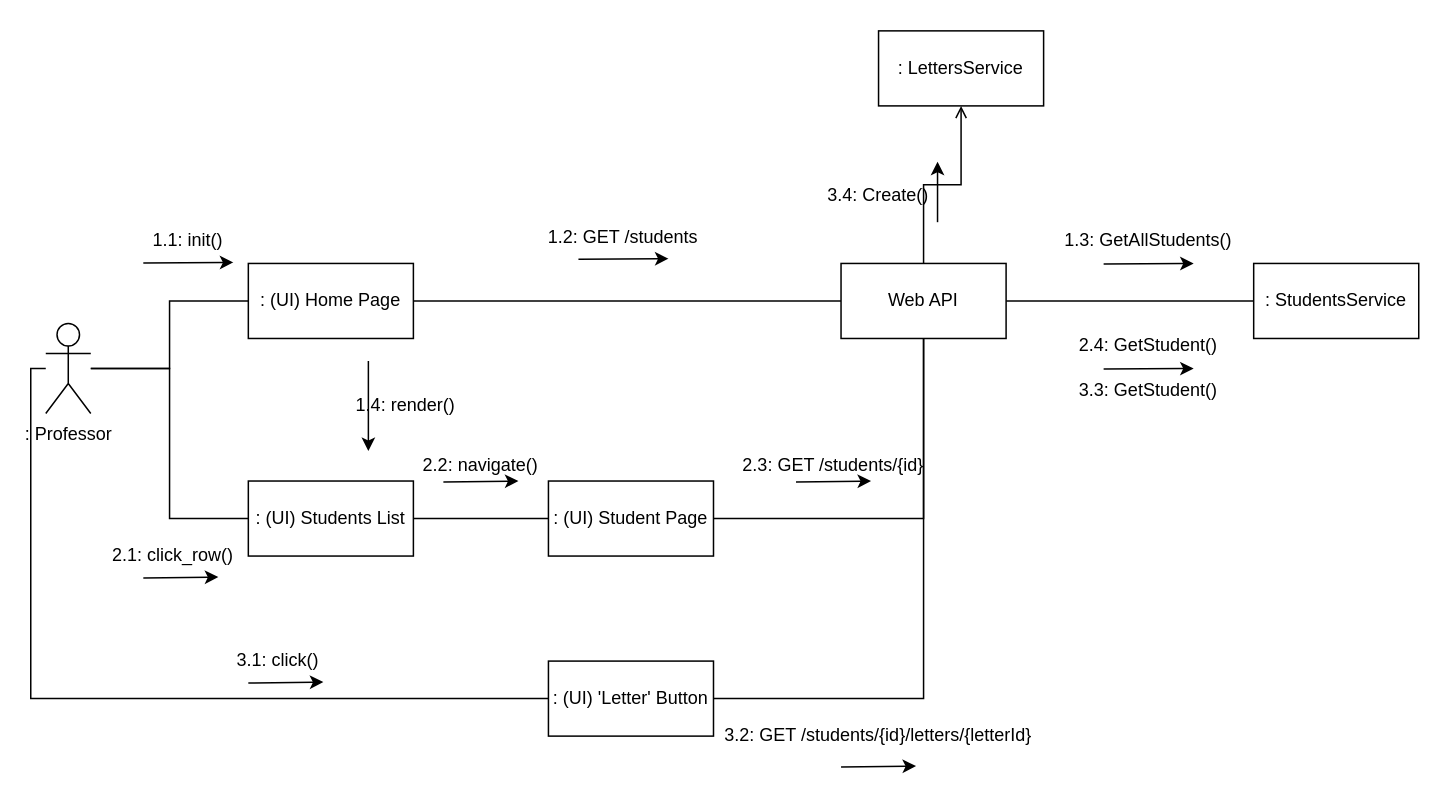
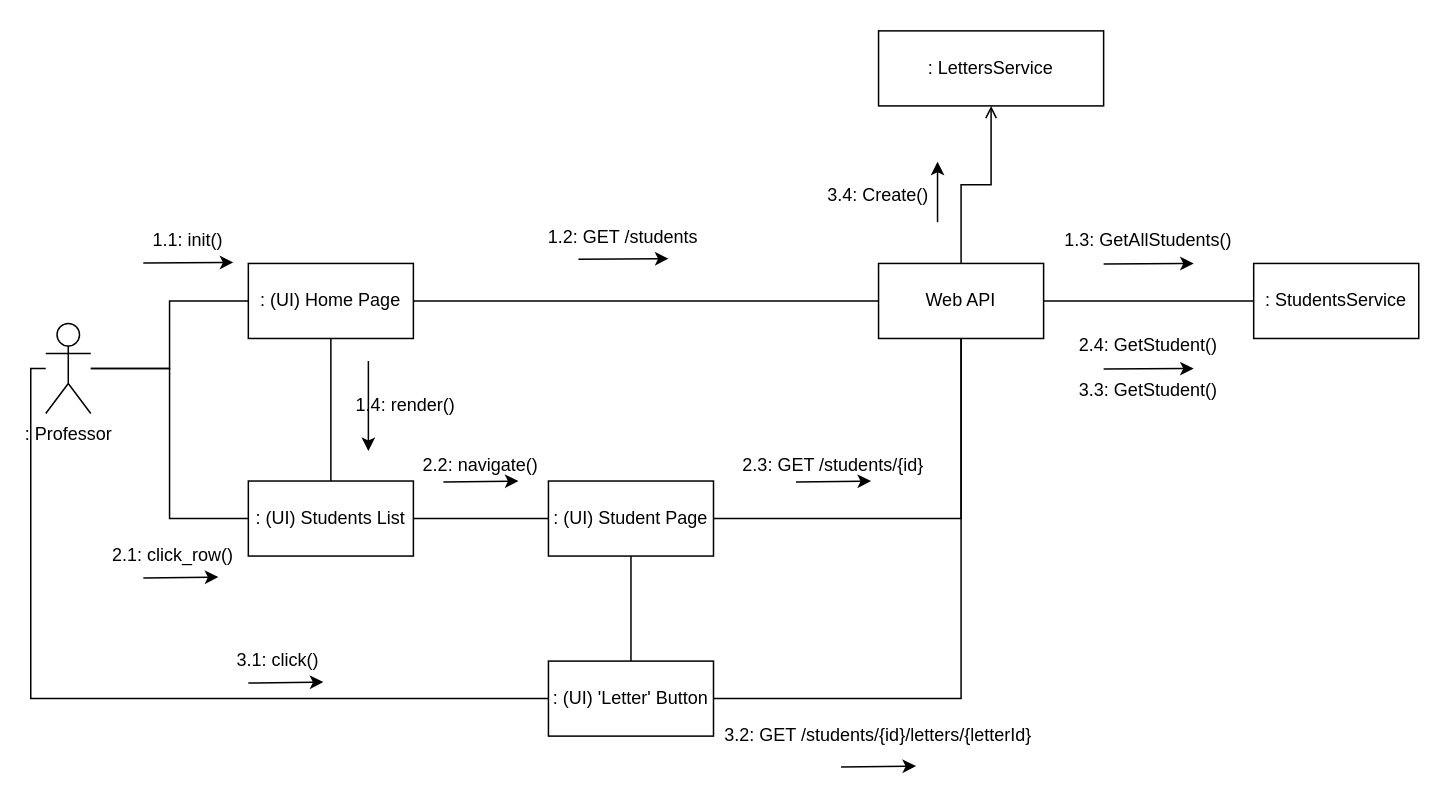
- <mxCell id="38" value=": LettersService" style="html=1;whiteSpace=wrap;" vertex="1" parent="1"><mxGeometry x="585" y="20" width="110" height="50" as="geometry" /></mxCell>
+ <mxCell id="38" value=": LettersService" style="html=1;whiteSpace=wrap;" vertex="1" parent="1"><mxGeometry x="585" y="20" width="150" height="50" as="geometry" /></mxCell>
- <mxCell id="13" value="Web API" style="html=1;whiteSpace=wrap;" vertex="1" parent="1"><mxGeometry x="560" y="175" width="110" height="50" as="geometry" /></mxCell>
+ <mxCell id="13" value="Web API" style="html=1;whiteSpace=wrap;" vertex="1" parent="1"><mxGeometry x="585" y="175" width="110" height="50" as="geometry" /></mxCell>
+ <mxCell id="20" value="" style="endArrow=none;html=1;rounded=0;entryX=0.5;entryY=1;entryDx=0;entryDy=0;exitX=0.5;exitY=0;exitDx=0;exitDy=0;" edge="1" parent="1" source="19" target="10"><mxGeometry width="50" height="50" relative="1" as="geometry"><mxPoint x="285" y="320" as="sourcePoint" /><mxPoint x="335" y="270" as="targetPoint" /></mxGeometry></mxCell>
+ <mxCell id="26" style="edgeStyle=orthogonalEdgeStyle;rounded=0;orthogonalLoop=1;jettySize=auto;html=1;exitX=0.5;exitY=1;exitDx=0;exitDy=0;entryX=0.5;entryY=0;entryDx=0;entryDy=0;endArrow=none;startFill=0;" edge="1" parent="1" source="27" target="35"><mxGeometry relative="1" as="geometry" /></mxCell>
